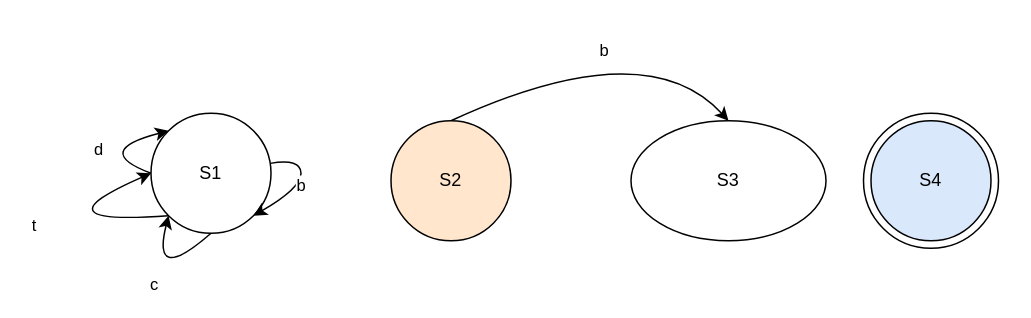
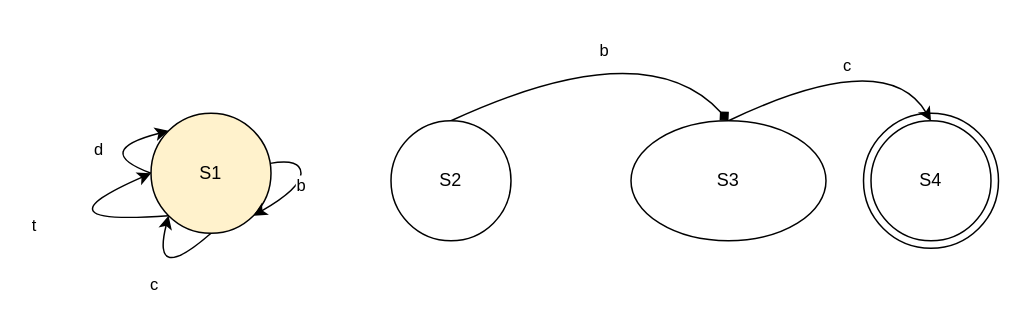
+ <mxCell id="11" value="c" style="edgeStyle=none;curved=1;html=1;entryX=0.5;entryY=0;entryDx=0;entryDy=0;exitX=0.5;exitY=0;exitDx=0;exitDy=0;" edge="1" parent="1" source="12" target="6"><mxGeometry relative="1" as="geometry"><Array as="points"><mxPoint x="590" y="30" /></Array></mxGeometry></mxCell>
- <mxCell id="3" value="b" style="edgeStyle=none;curved=1;html=1;entryX=0.5;entryY=0;entryDx=0;entryDy=0;exitX=0.5;exitY=0;exitDx=0;exitDy=0;" edge="1" parent="1" source="4" target="12"><mxGeometry relative="1" as="geometry"><Array as="points"><mxPoint x="430" y="20" /></Array></mxGeometry></mxCell>
+ <mxCell id="3" value="b" style="edgeStyle=none;curved=1;html=1;entryX=0.5;entryY=0;entryDx=0;entryDy=0;exitX=0.5;exitY=0;exitDx=0;exitDy=0;endArrow=diamond;" edge="1" parent="1" source="4" target="12"><mxGeometry relative="1" as="geometry"><Array as="points"><mxPoint x="430" y="20" /></Array></mxGeometry></mxCell>
- <mxCell id="2" value="S1" style="ellipse;whiteSpace=wrap;html=1;aspect=fixed;" vertex="1" parent="1"><mxGeometry x="100" y="75" width="80" height="80" as="geometry" /></mxCell>
+ <mxCell id="2" value="S1" style="ellipse;whiteSpace=wrap;html=1;aspect=fixed;fillColor=#fff2cc;" vertex="1" parent="1"><mxGeometry x="100" y="75" width="80" height="80" as="geometry" /></mxCell>
- <mxCell id="4" value="S2" style="ellipse;whiteSpace=wrap;html=1;aspect=fixed;fillColor=#ffe6cc;" vertex="1" parent="1"><mxGeometry x="260" y="80" width="80" height="80" as="geometry" /></mxCell>
+ <mxCell id="4" value="S2" style="ellipse;whiteSpace=wrap;html=1;aspect=fixed;" vertex="1" parent="1"><mxGeometry x="260" y="80" width="80" height="80" as="geometry" /></mxCell>
- <mxCell id="6" value="S4" style="ellipse;whiteSpace=wrap;html=1;aspect=fixed;fillColor=#dae8fc;" vertex="1" parent="1"><mxGeometry x="580" y="80" width="80" height="80" as="geometry" /></mxCell>
+ <mxCell id="6" value="S4" style="ellipse;whiteSpace=wrap;html=1;aspect=fixed;" vertex="1" parent="1"><mxGeometry x="580" y="80" width="80" height="80" as="geometry" /></mxCell>
